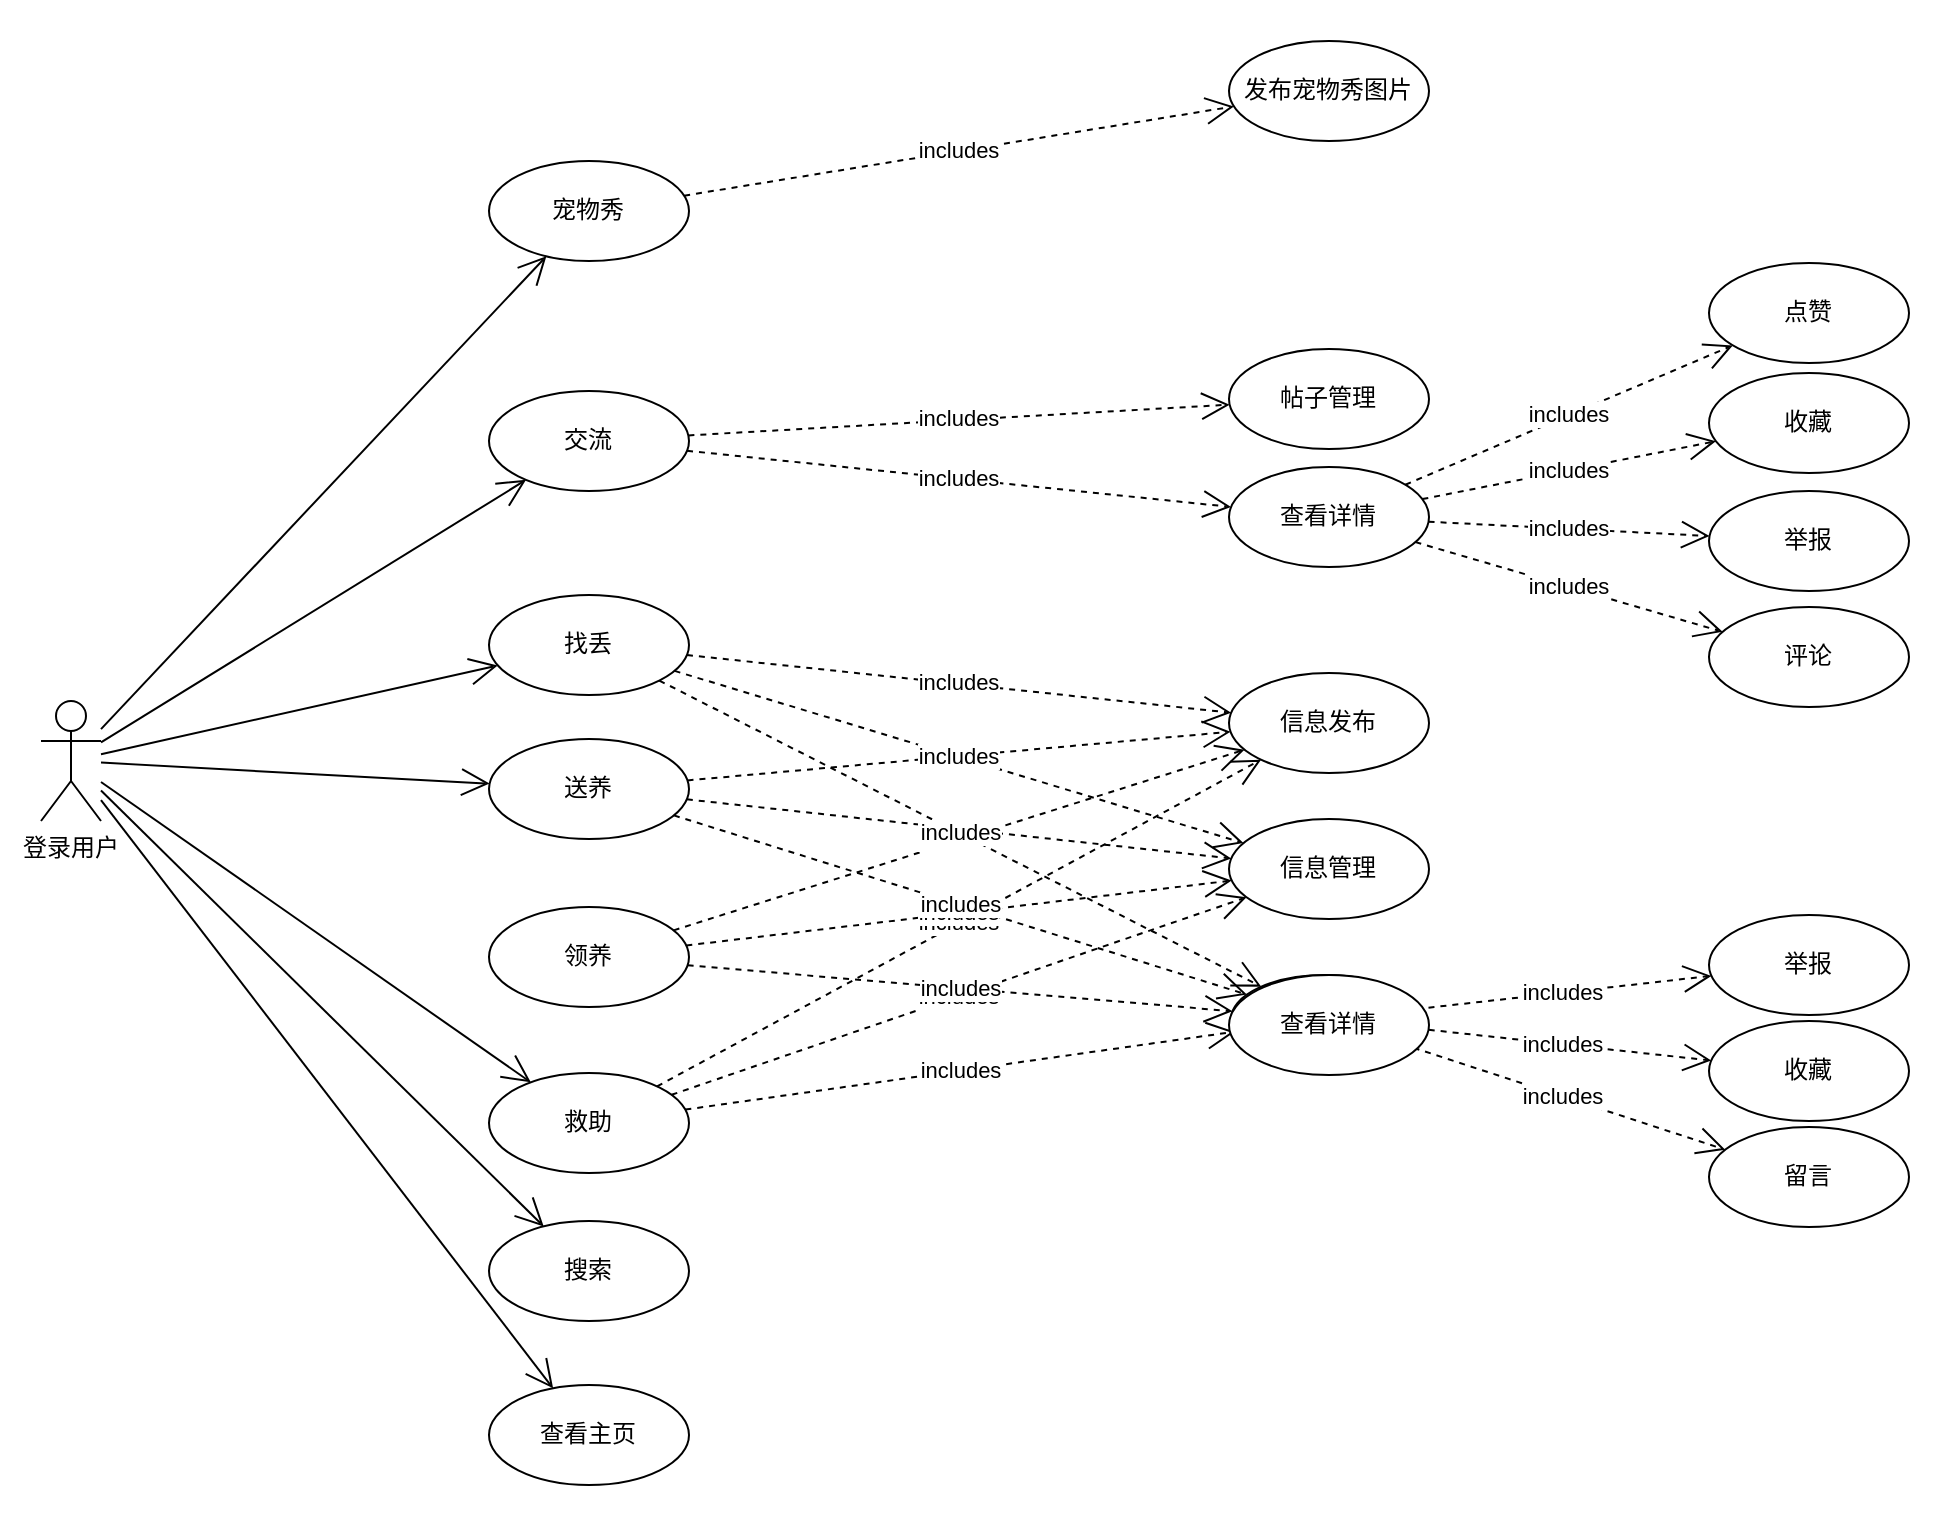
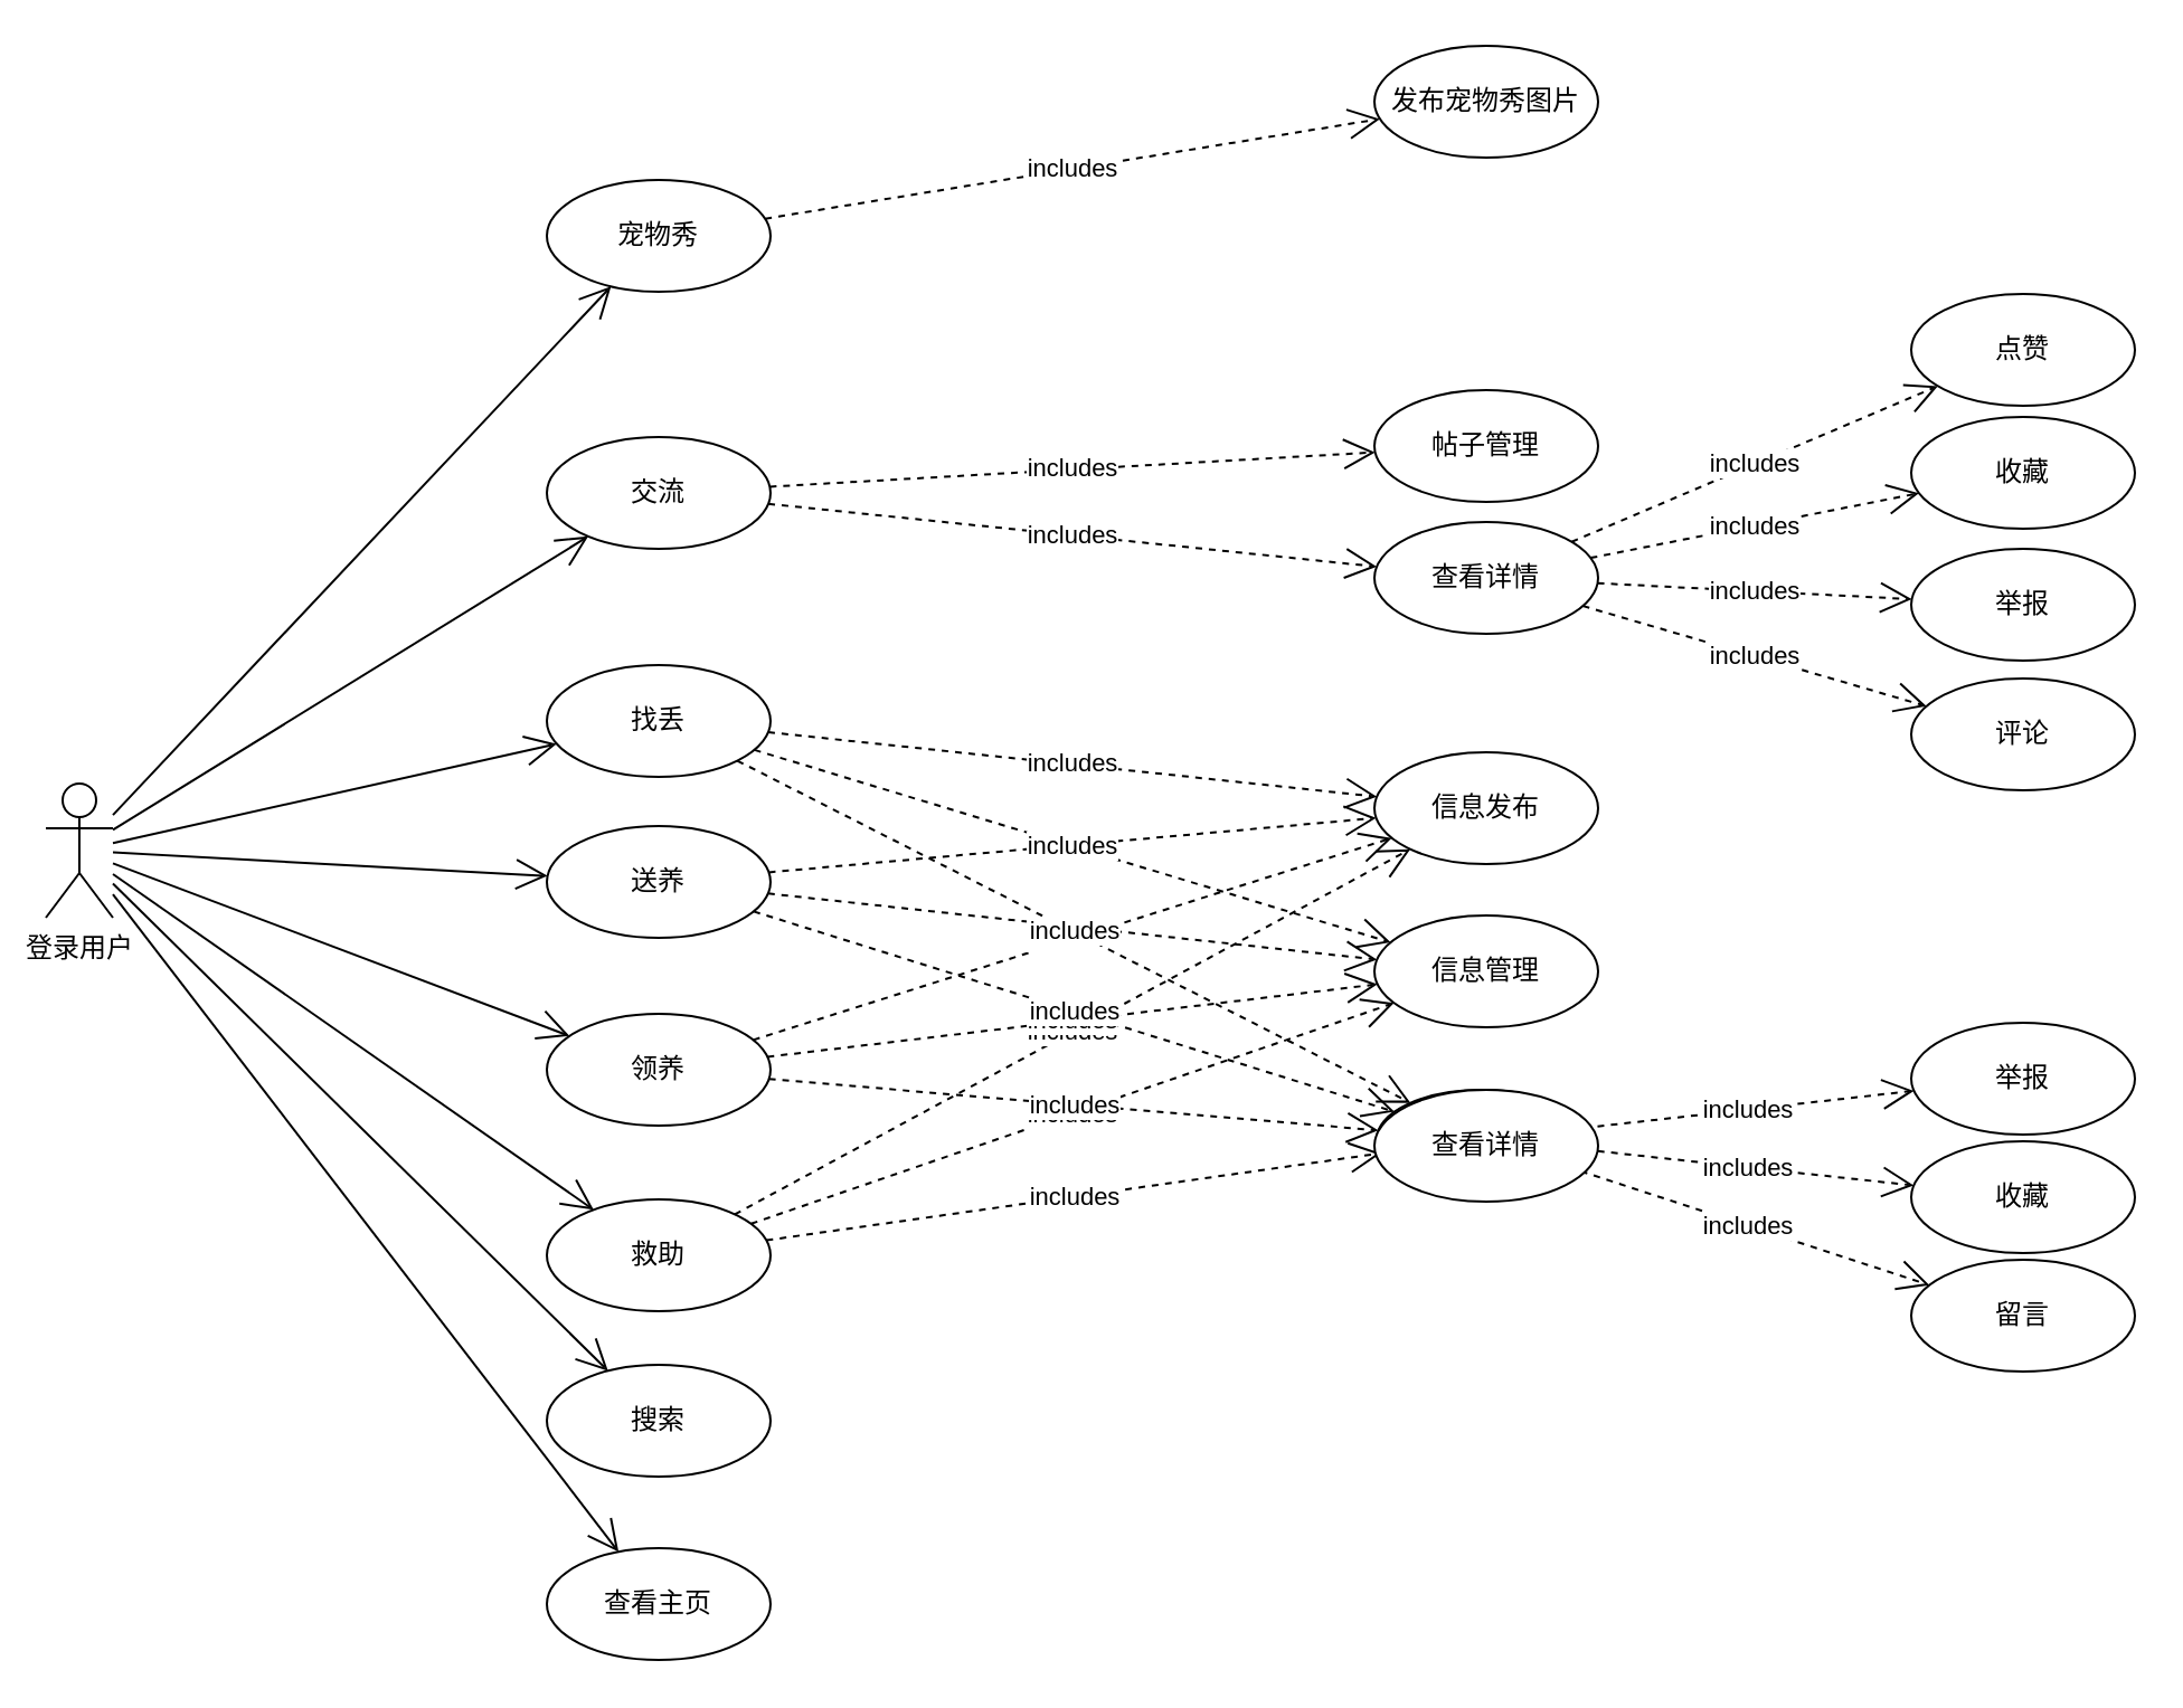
+ <mxCell id="13" value="" style="endArrow=open;endFill=1;endSize=12;html=1;rounded=0;" edge="1" parent="1" source="2" target="7"><mxGeometry width="160" relative="1" as="geometry"><mxPoint x="206" y="288" as="sourcePoint" /><mxPoint x="366" y="288" as="targetPoint" /></mxGeometry></mxCell>
